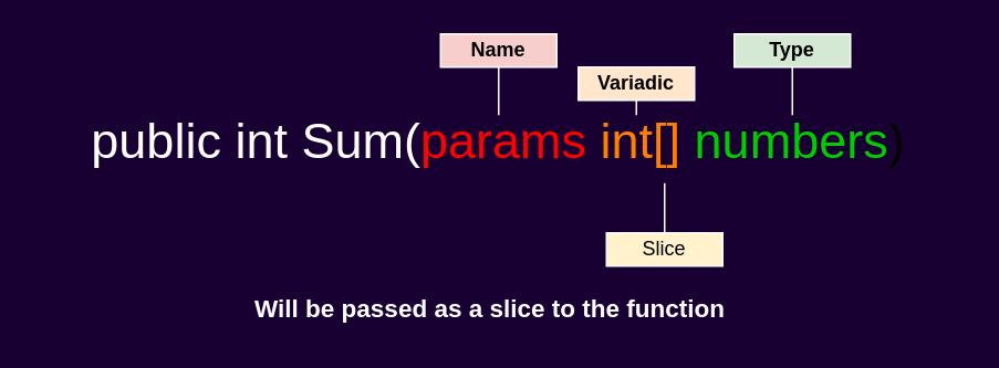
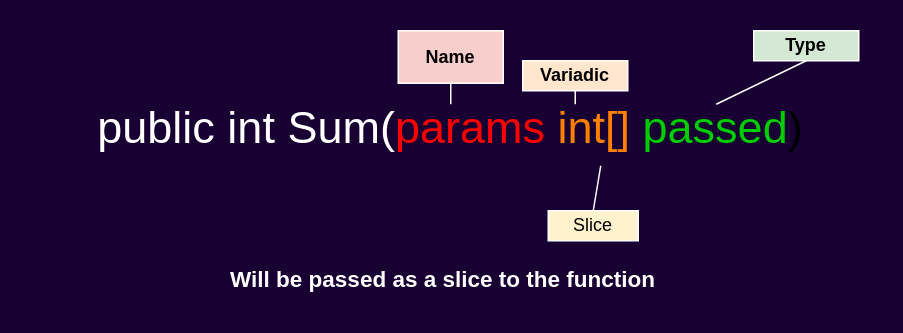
- <mxCell id="3" value="Name" style="rounded=0;whiteSpace=wrap;html=1;fillColor=#f8cecc;strokeColor=#FFFFFF;fontStyle=1" parent="1" vertex="1"><mxGeometry x="265" y="20" width="70" height="20" as="geometry" /></mxCell>
+ <mxCell id="3" value="Name" style="rounded=0;whiteSpace=wrap;html=1;fillColor=#f8cecc;strokeColor=#FFFFFF;fontStyle=1" parent="1" vertex="1"><mxGeometry x="265" y="20" width="70" height="35" as="geometry" /></mxCell>
- <mxCell id="7" value="Type" style="rounded=0;whiteSpace=wrap;html=1;fillColor=#d5e8d4;strokeColor=#FFFFFF;fontStyle=1" parent="1" vertex="1"><mxGeometry x="442" y="20" width="70" height="20" as="geometry" /></mxCell>
+ <mxCell id="7" value="Type" style="rounded=0;whiteSpace=wrap;html=1;fillColor=#d5e8d4;strokeColor=#FFFFFF;fontStyle=1" parent="1" vertex="1"><mxGeometry x="502" y="20" width="70" height="20" as="geometry" /></mxCell>
- <mxCell id="2" value="&lt;font color=&quot;#ffffff&quot;&gt;public int Sum(&lt;/font&gt;&lt;font color=&quot;#ff0000&quot;&gt;params&lt;/font&gt; &lt;font color=&quot;#ff8000&quot;&gt;int[]&lt;/font&gt; &lt;font color=&quot;#00cc00&quot;&gt;numbers&lt;/font&gt;)" style="text;html=1;align=center;verticalAlign=middle;whiteSpace=wrap;rounded=0;fontSize=30;" parent="1" vertex="1"><mxGeometry x="20" y="69" width="560" height="30" as="geometry" /></mxCell>
+ <mxCell id="2" value="&lt;font color=&quot;#ffffff&quot;&gt;public int Sum(&lt;/font&gt;&lt;font color=&quot;#ff0000&quot;&gt;params&lt;/font&gt; &lt;font color=&quot;#ff8000&quot;&gt;int[]&lt;/font&gt; &lt;font color=&quot;#00cc00&quot;&gt;passed&lt;/font&gt;)" style="text;html=1;align=center;verticalAlign=middle;whiteSpace=wrap;rounded=0;fontSize=30;" parent="1" vertex="1"><mxGeometry x="20" y="69" width="560" height="30" as="geometry" /></mxCell>
- <mxCell id="9" value="Slice" style="rounded=0;whiteSpace=wrap;html=1;fillColor=#fff2cc;strokeColor=#FFFFFF;" parent="1" vertex="1"><mxGeometry x="365" y="140" width="70" height="20" as="geometry" /></mxCell>
+ <mxCell id="9" value="Slice" style="rounded=0;whiteSpace=wrap;html=1;fillColor=#fff2cc;strokeColor=#FFFFFF;" parent="1" vertex="1"><mxGeometry x="365" y="140" width="60" height="20" as="geometry" /></mxCell>
